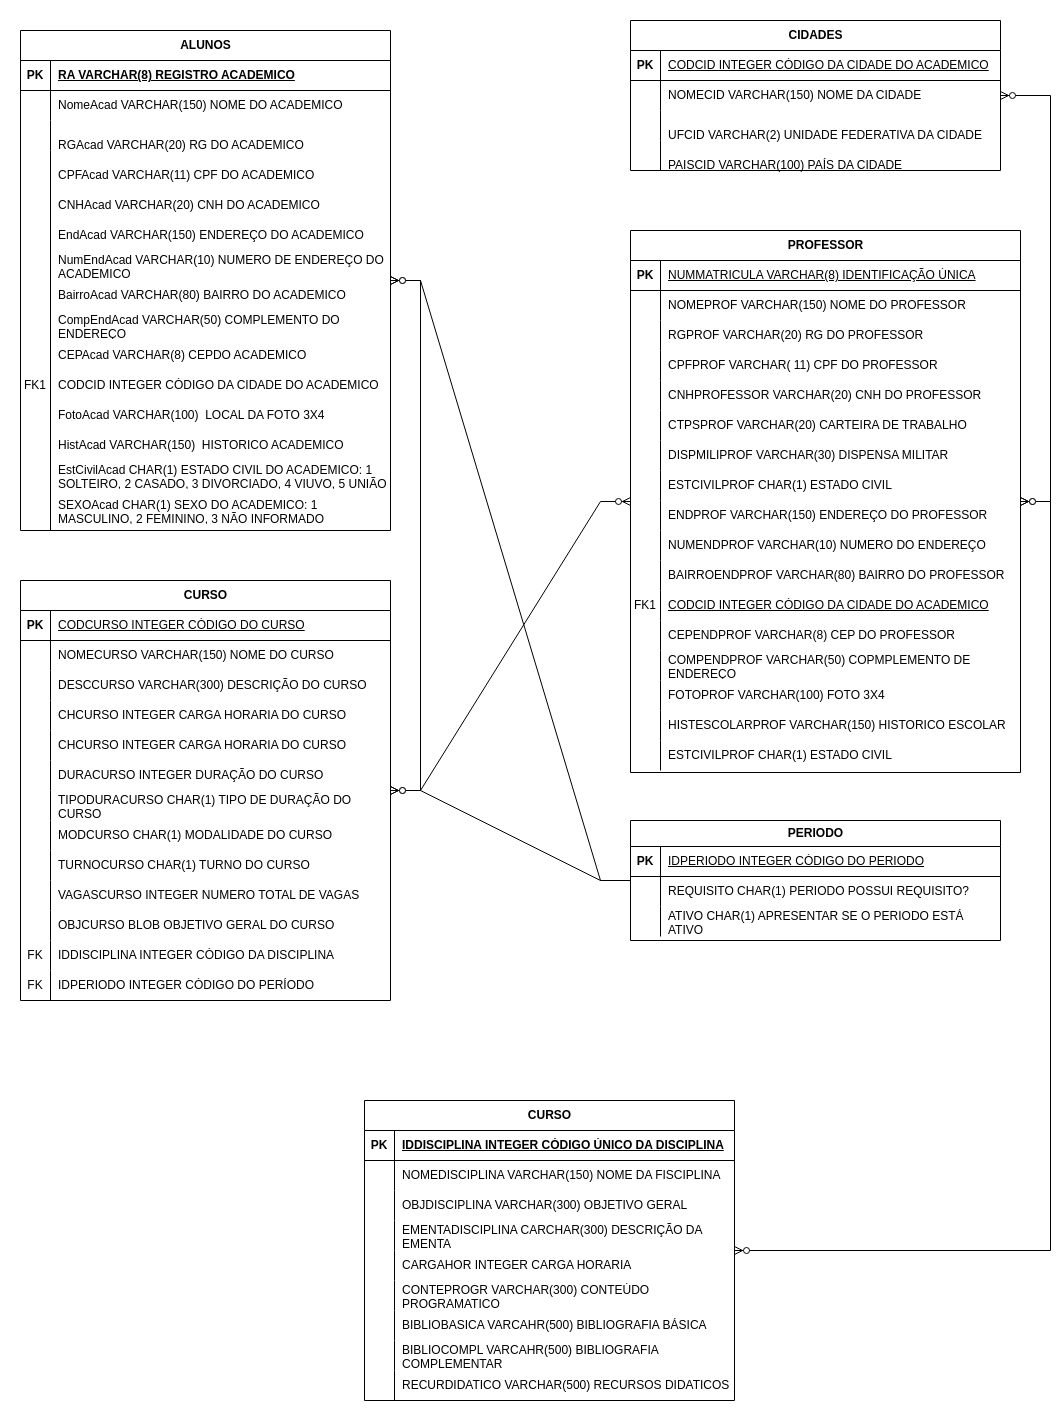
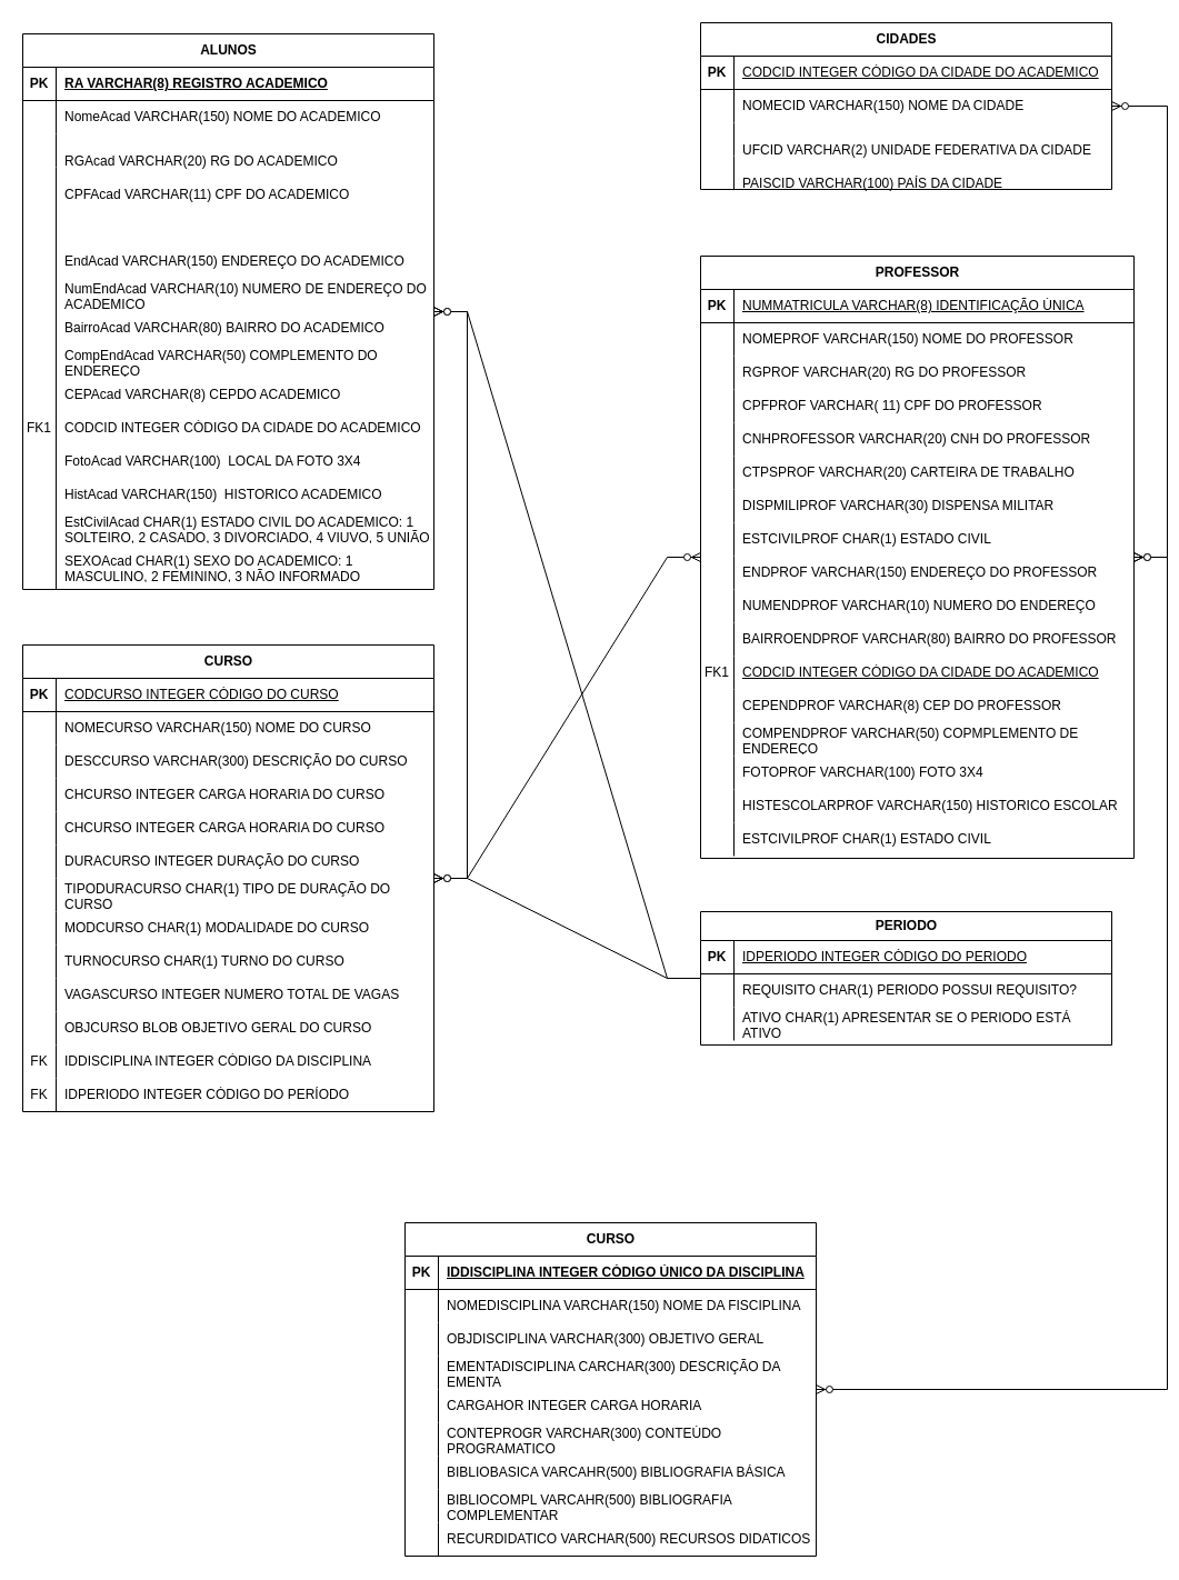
- <mxCell id="19" value="CNHAcad VARCHAR(20) CNH DO ACADEMICO" style="shape=partialRectangle;connectable=0;fillColor=none;top=0;left=0;bottom=0;right=0;align=left;spacingLeft=6;overflow=hidden;whiteSpace=wrap;html=1;" vertex="1" parent="1"><mxGeometry x="50" y="190" width="340.0" height="30" as="geometry"><mxRectangle width="340.0" height="30" as="alternateBounds" /></mxGeometry></mxCell>
